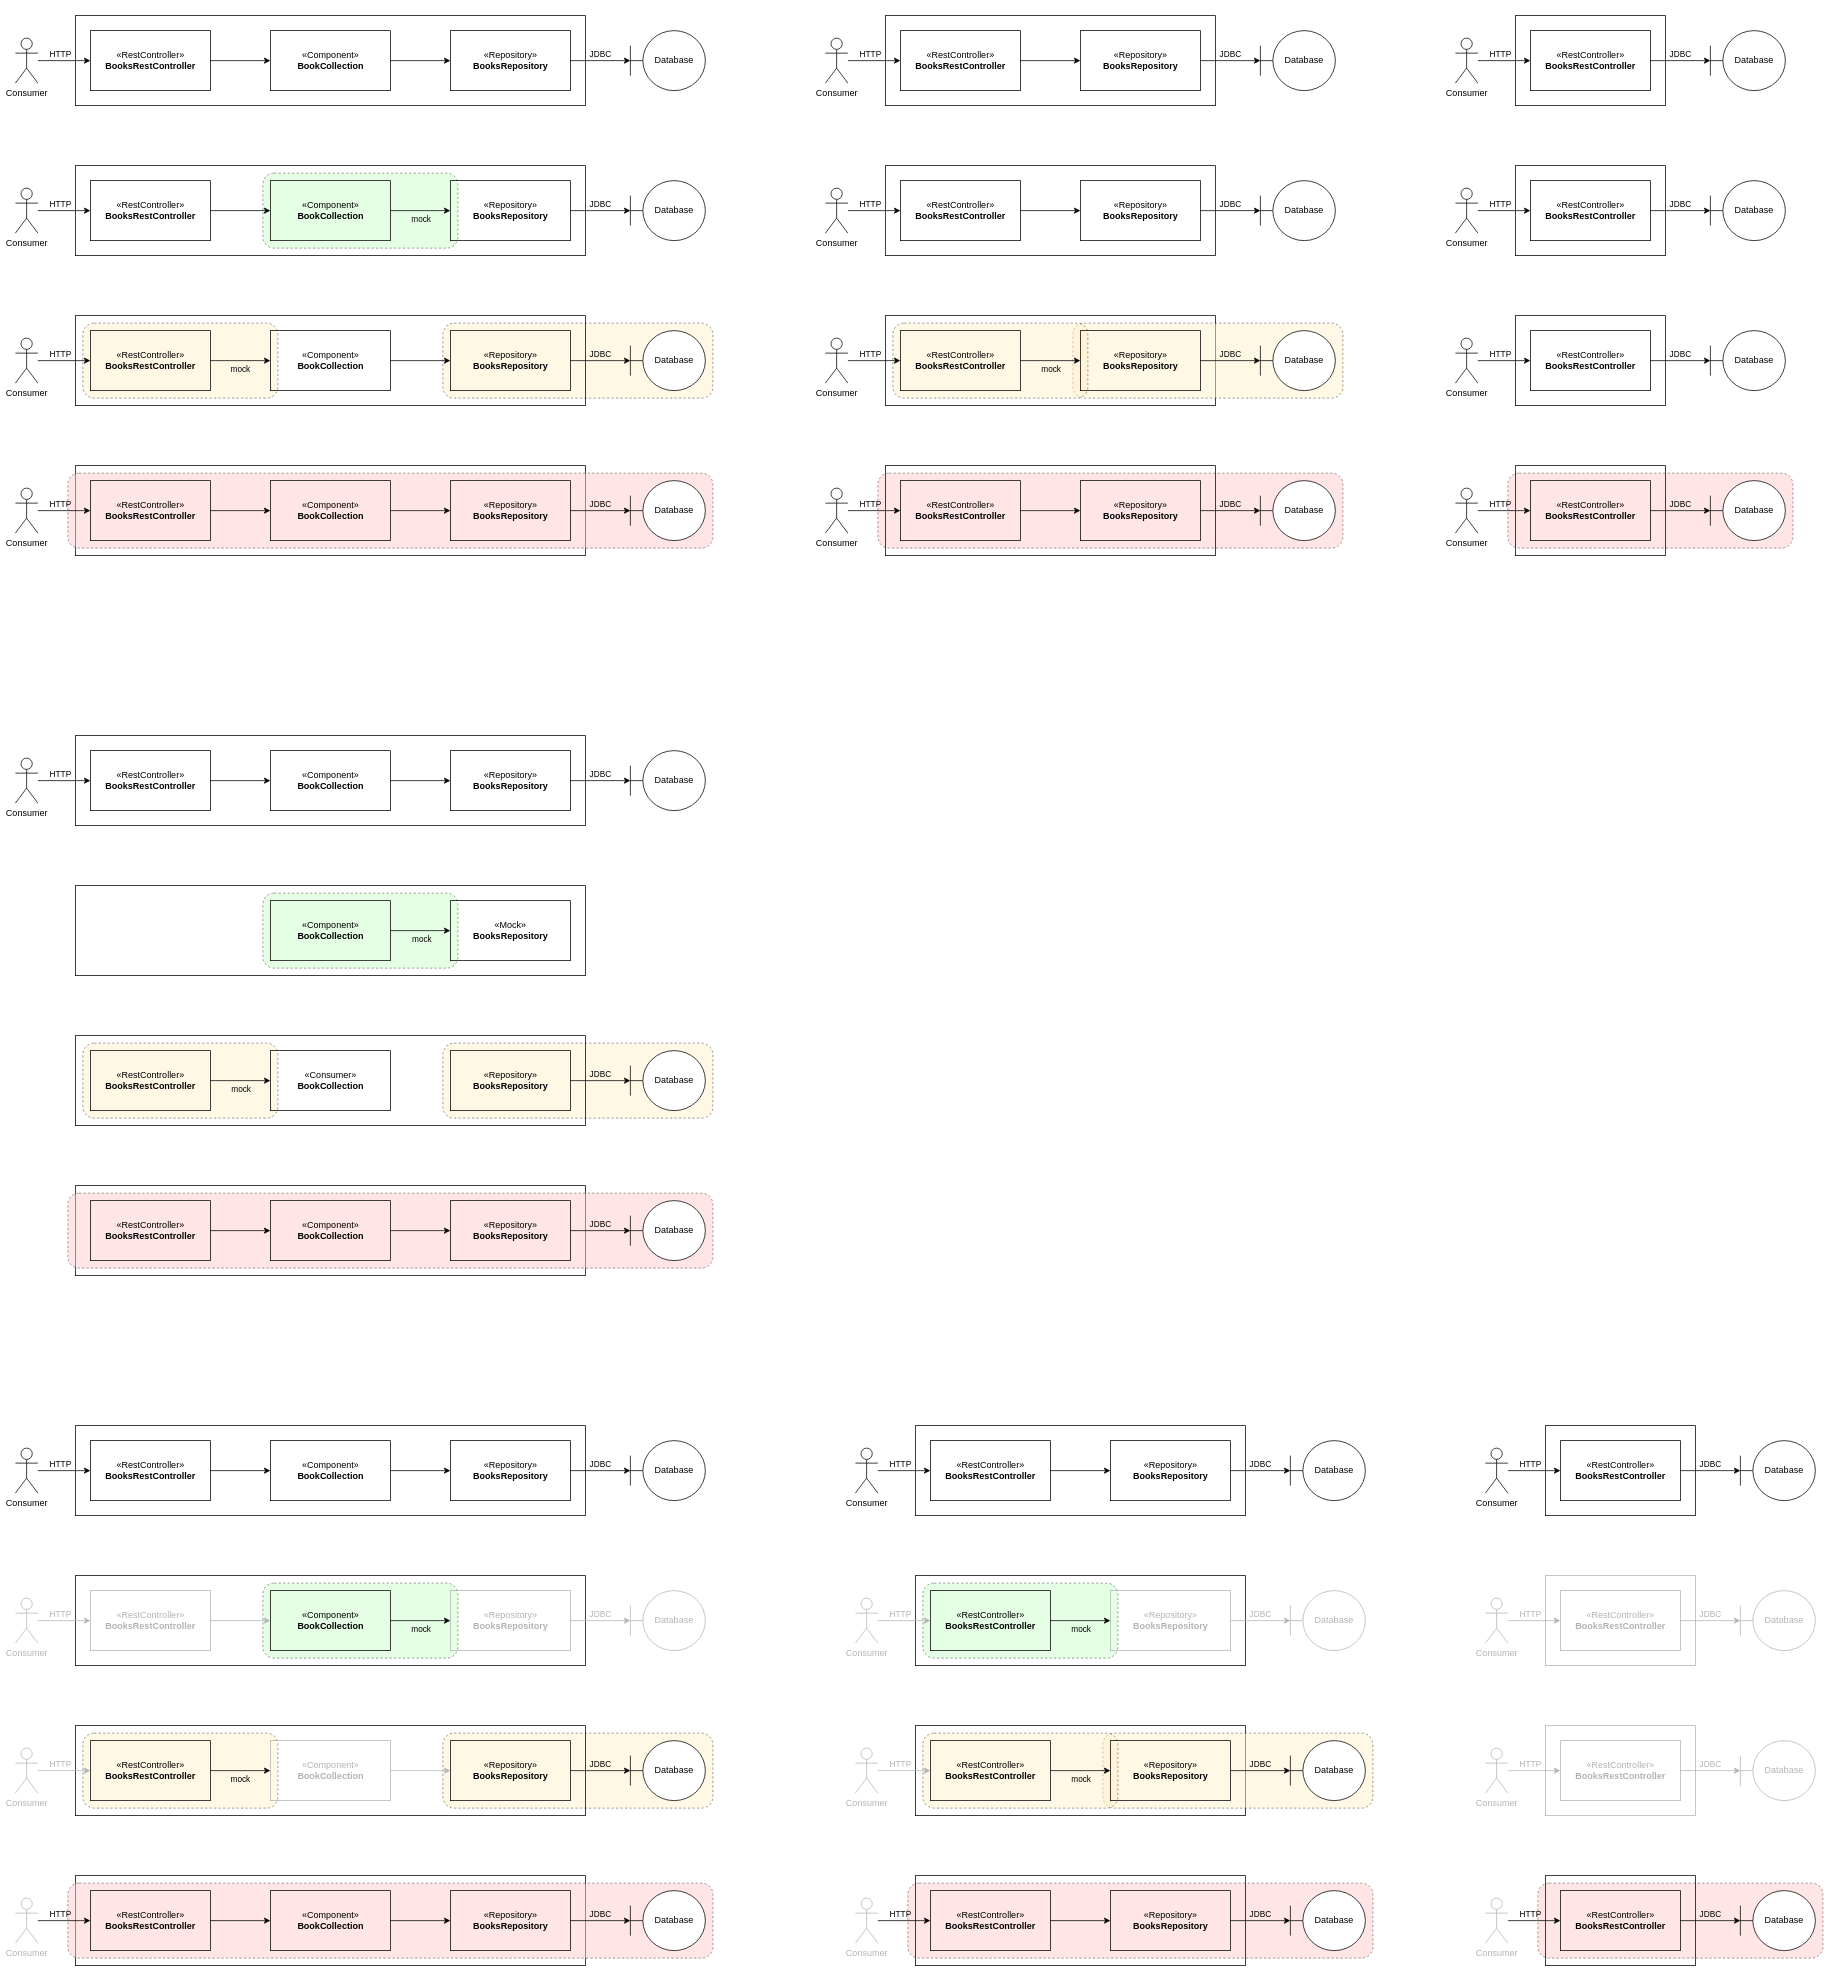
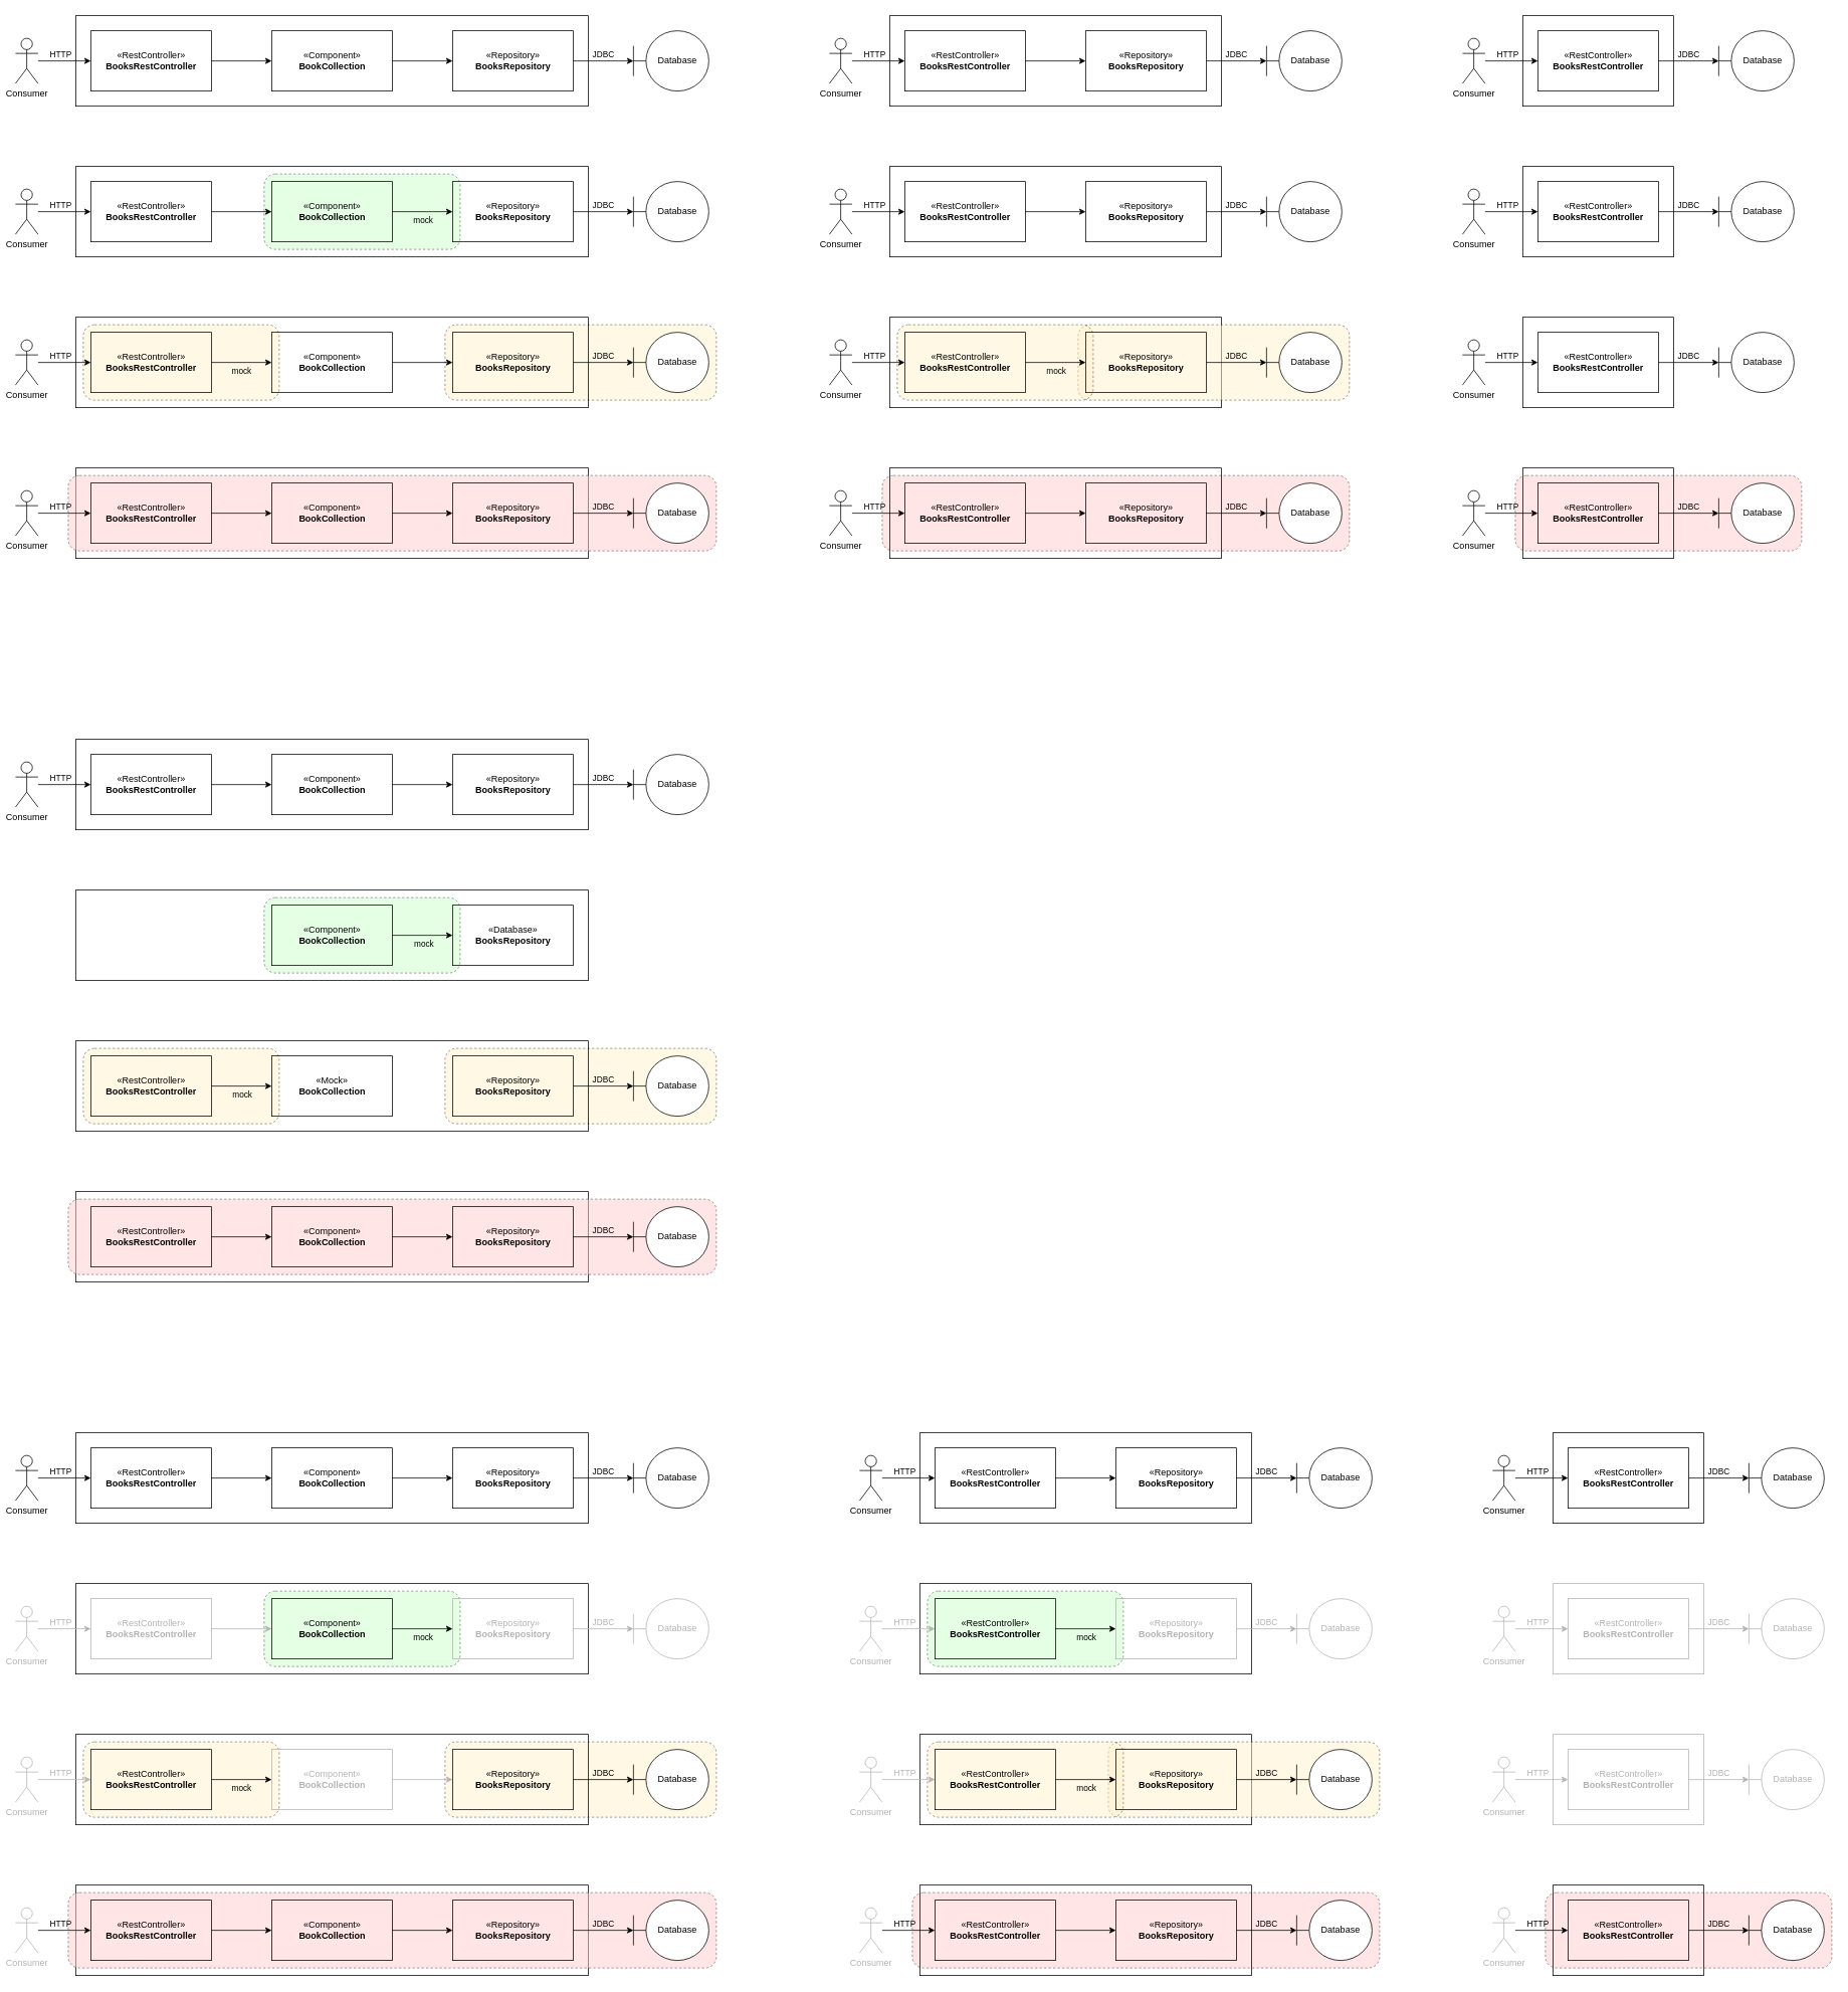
- <mxCell id="136" value="«Mock»&lt;br&gt;&lt;b&gt;BooksRepository&lt;/b&gt;" style="html=1;fillColor=none;" parent="1" vertex="1"><mxGeometry x="600" y="1200" width="160" height="80" as="geometry" /></mxCell>
+ <mxCell id="136" value="«Database»&lt;br&gt;&lt;b&gt;BooksRepository&lt;/b&gt;" style="html=1;fillColor=none;" parent="1" vertex="1"><mxGeometry x="600" y="1200" width="160" height="80" as="geometry" /></mxCell>
- <mxCell id="148" value="«Consumer»&lt;br&gt;&lt;b&gt;BookCollection&lt;/b&gt;" style="html=1;fillColor=none;" parent="1" vertex="1"><mxGeometry x="360" y="1400" width="160" height="80" as="geometry" /></mxCell>
+ <mxCell id="148" value="«Mock»&lt;br&gt;&lt;b&gt;BookCollection&lt;/b&gt;" style="html=1;fillColor=none;" parent="1" vertex="1"><mxGeometry x="360" y="1400" width="160" height="80" as="geometry" /></mxCell>
